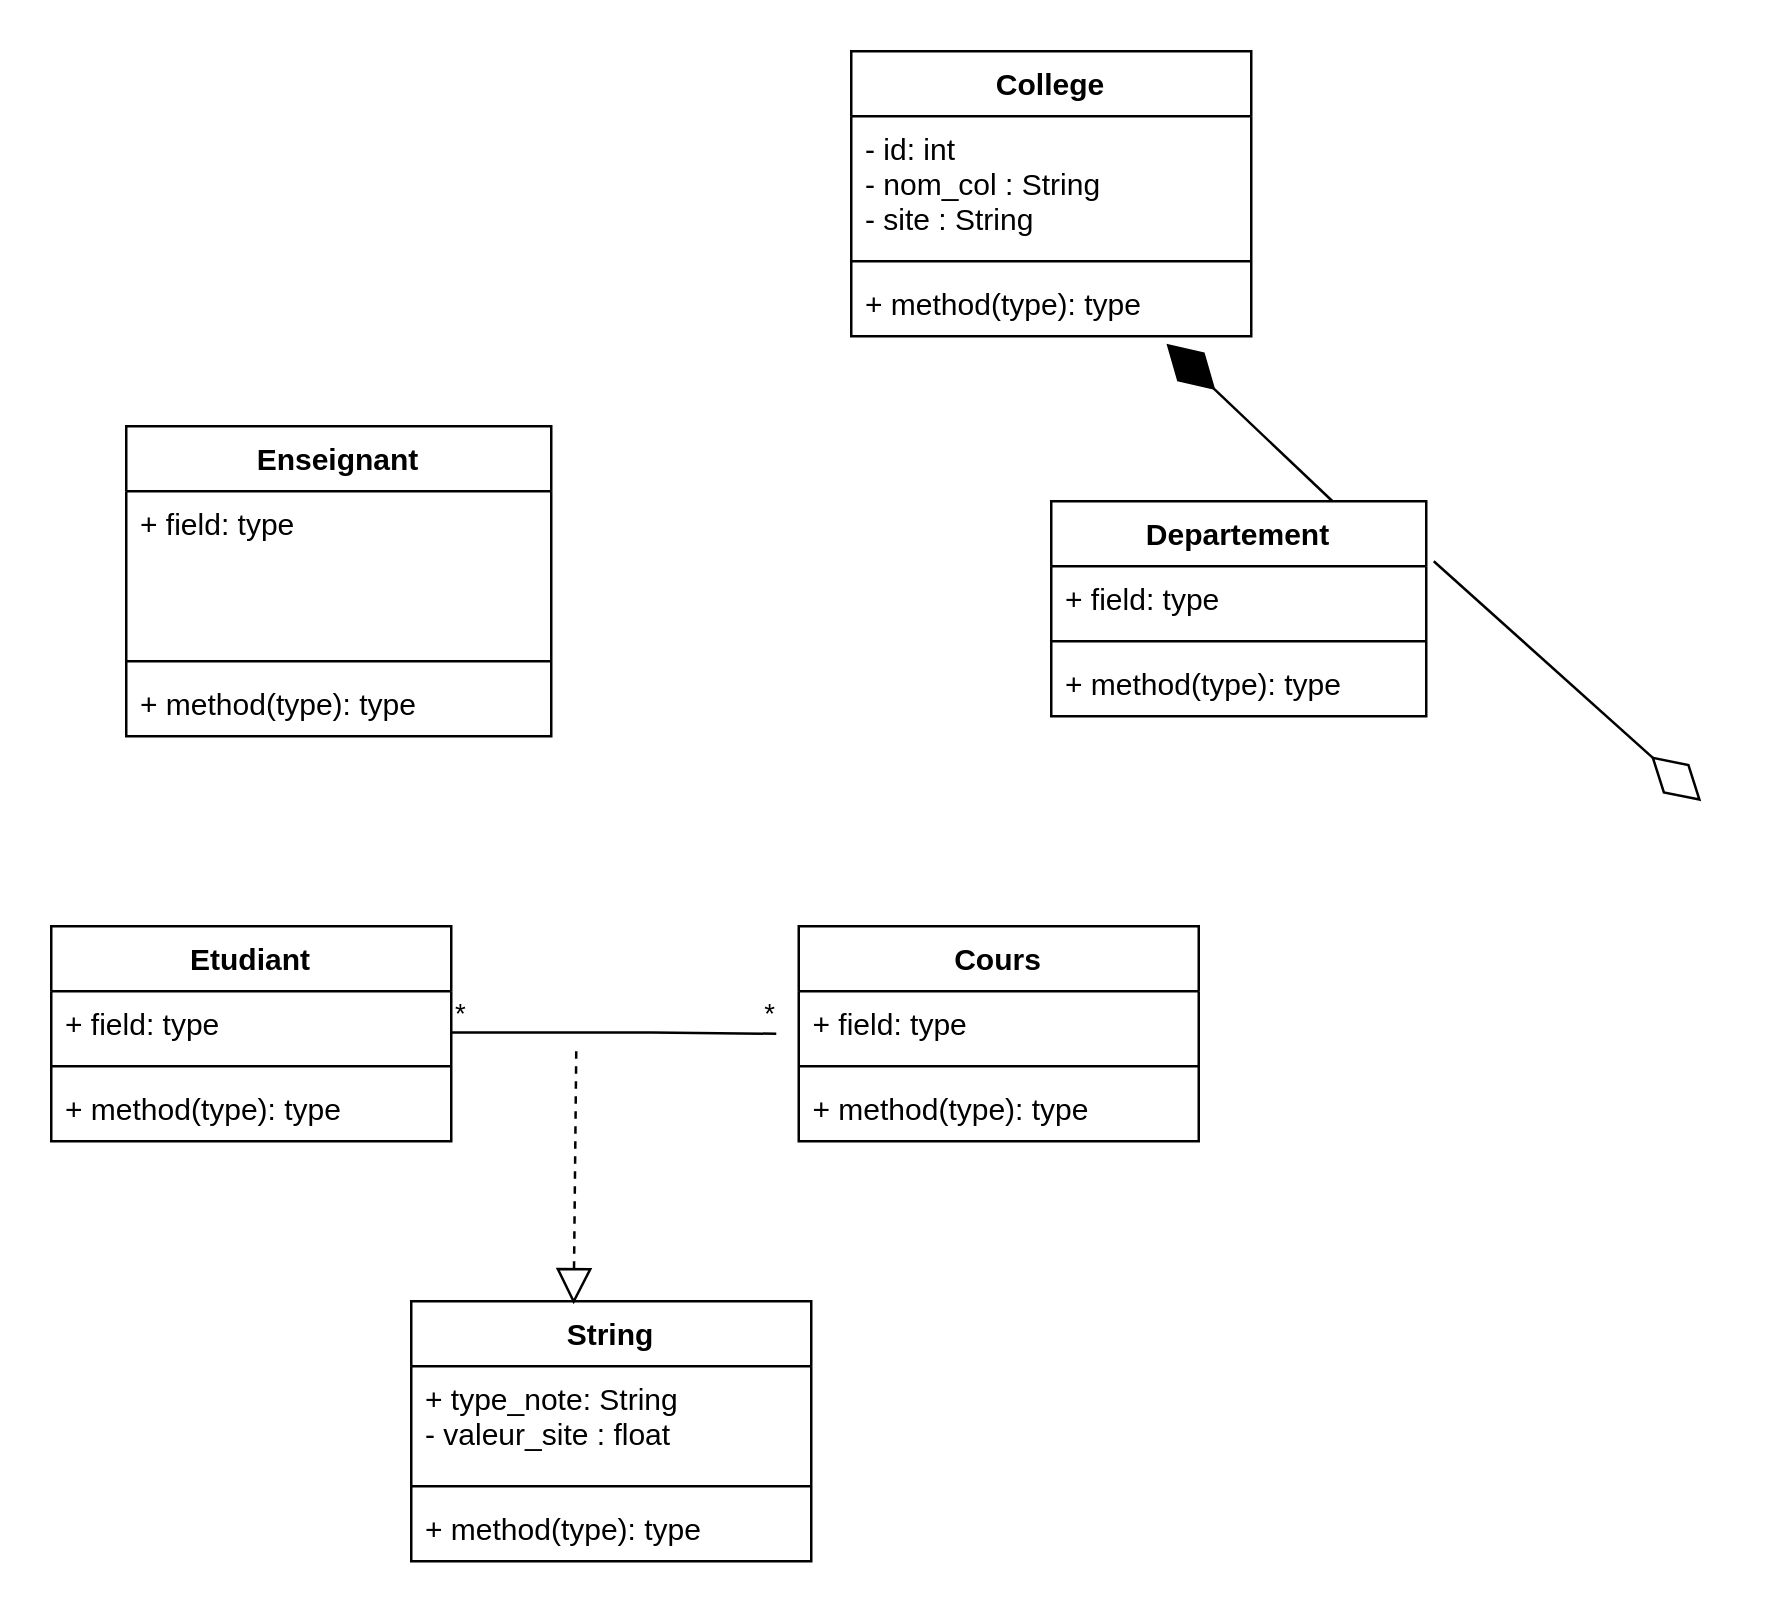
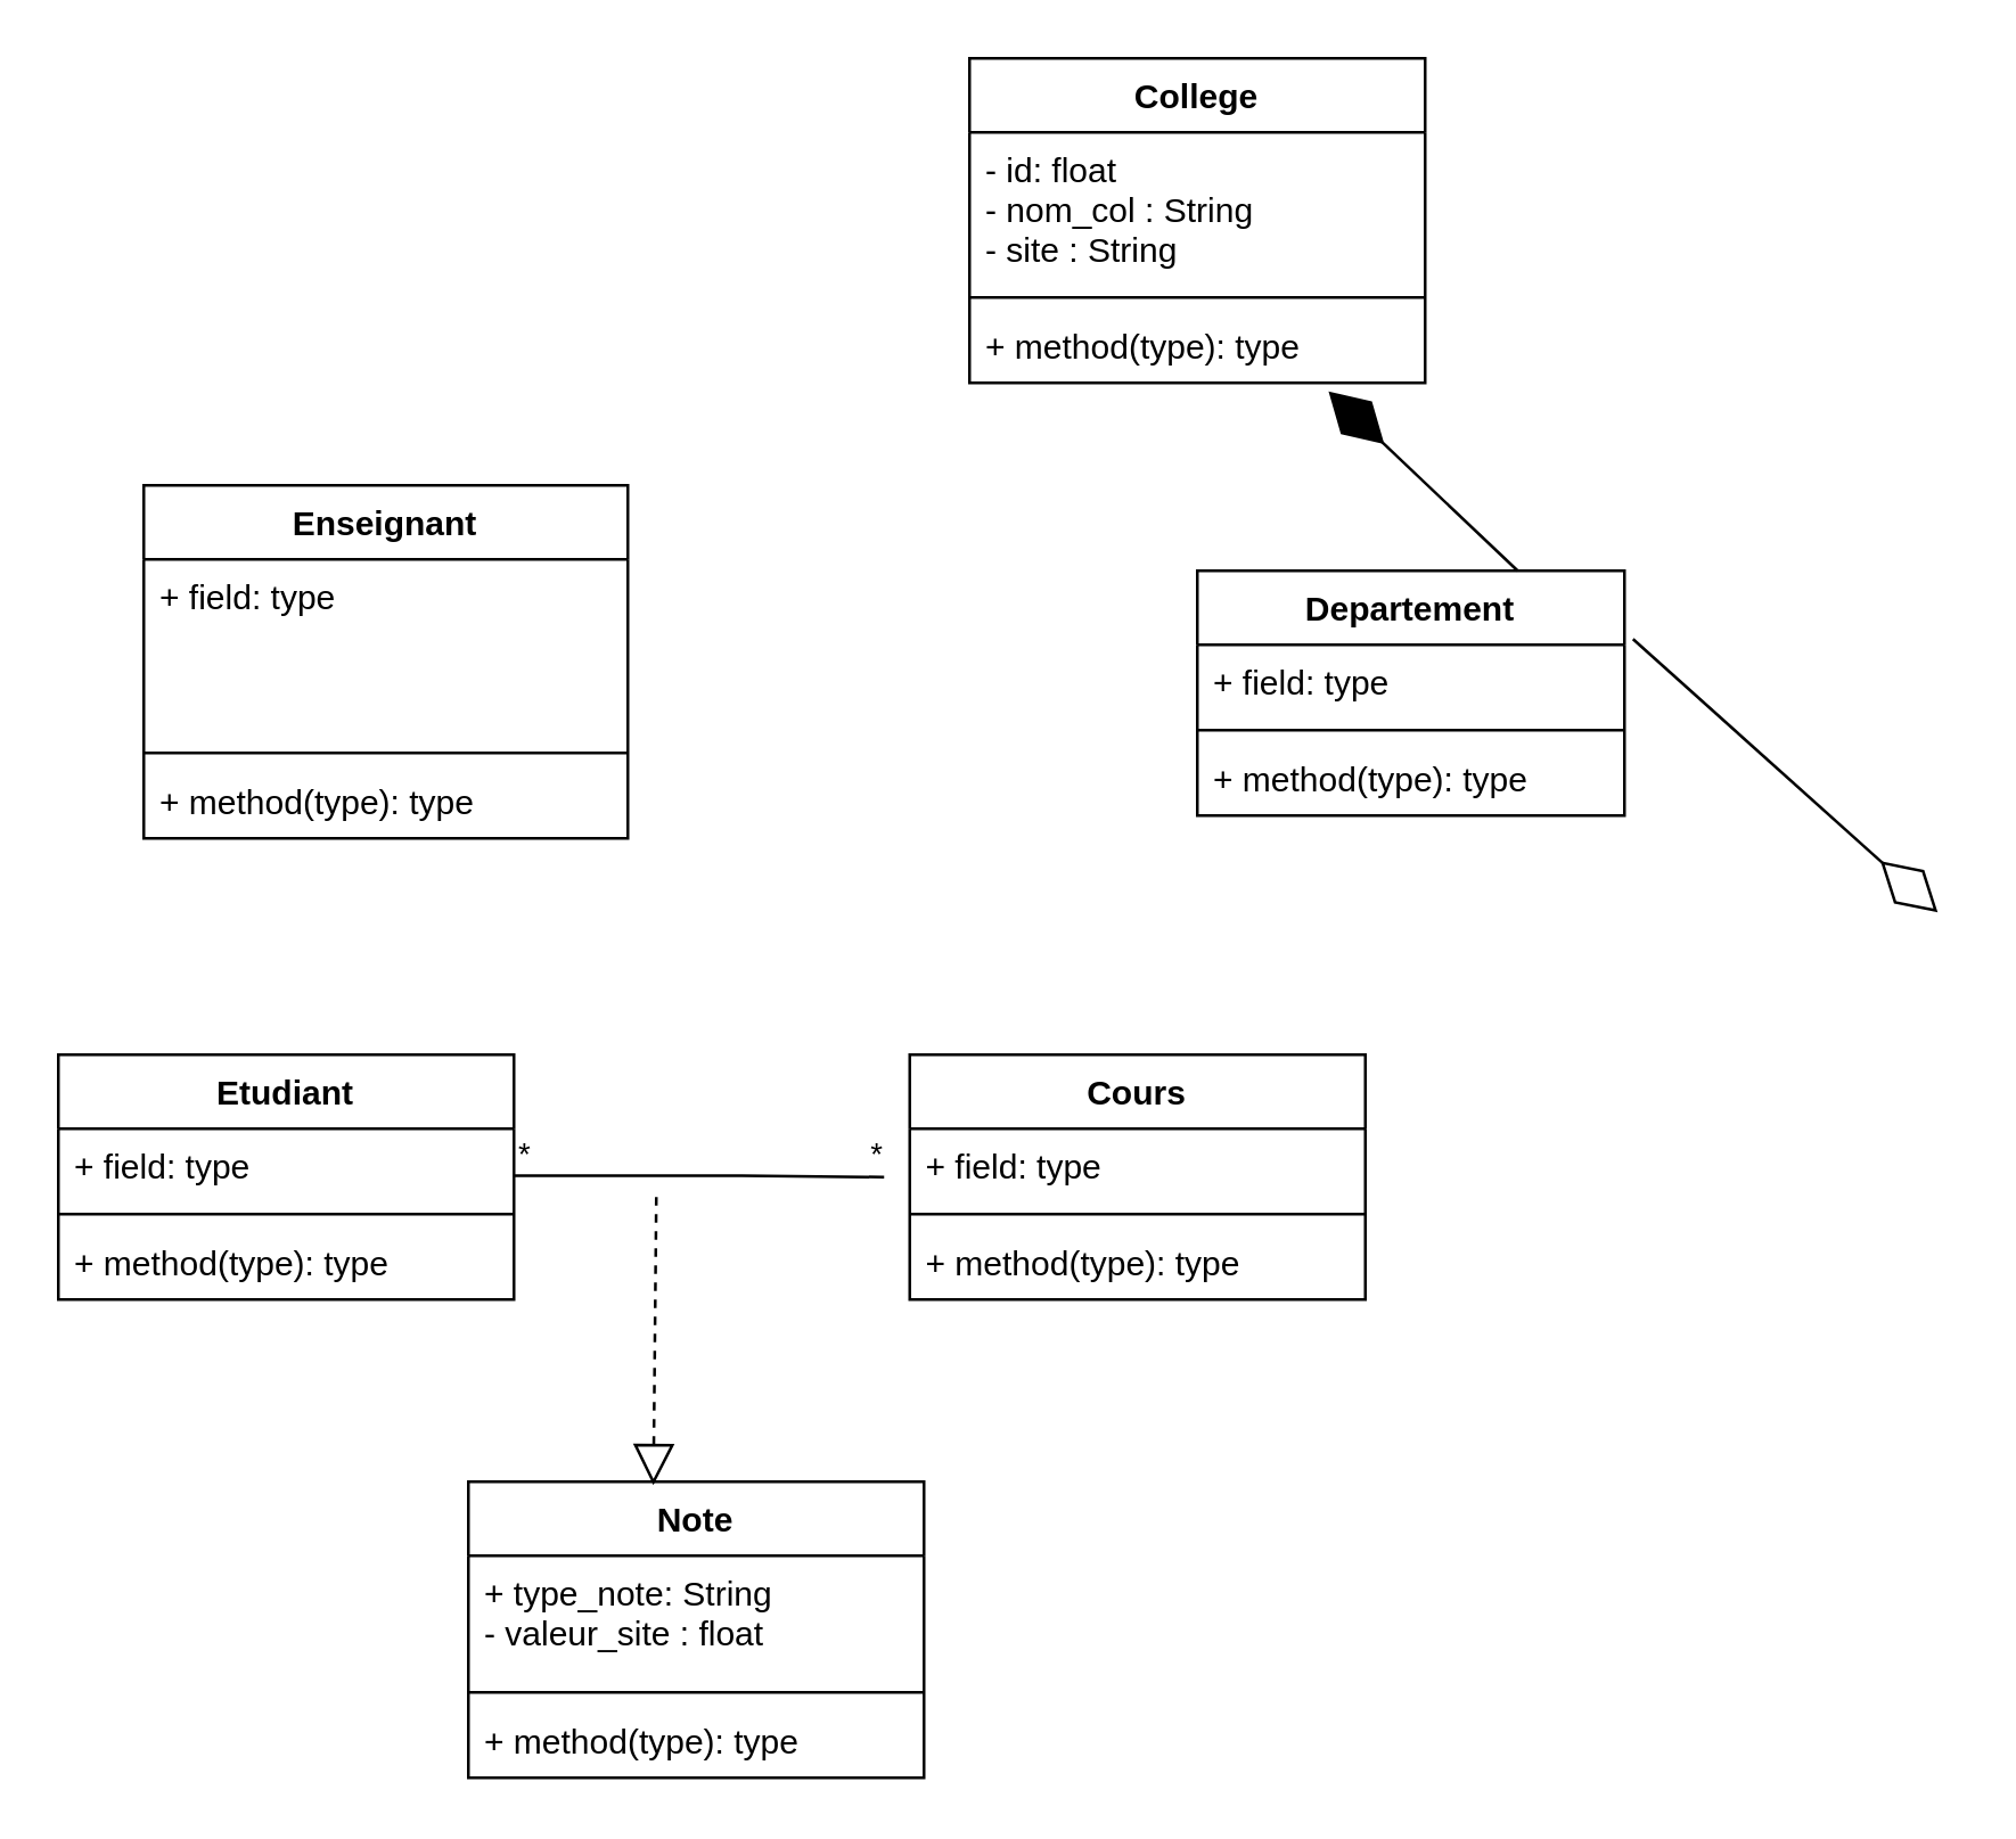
- <mxCell id="11" value="- id: int&#10;- nom_col : String&#10;- site : String" style="text;strokeColor=none;fillColor=none;align=left;verticalAlign=top;spacingLeft=4;spacingRight=4;overflow=hidden;rotatable=0;points=[[0,0.5],[1,0.5]];portConstraint=eastwest;" parent="10" vertex="1"><mxGeometry y="26" width="160" height="54" as="geometry" /></mxCell>
+ <mxCell id="11" value="- id: float&#10;- nom_col : String&#10;- site : String" style="text;strokeColor=none;fillColor=none;align=left;verticalAlign=top;spacingLeft=4;spacingRight=4;overflow=hidden;rotatable=0;points=[[0,0.5],[1,0.5]];portConstraint=eastwest;" parent="10" vertex="1"><mxGeometry y="26" width="160" height="54" as="geometry" /></mxCell>
- <mxCell id="18" value="String" style="swimlane;fontStyle=1;align=center;verticalAlign=top;childLayout=stackLayout;horizontal=1;startSize=26;horizontalStack=0;resizeParent=1;resizeParentMax=0;resizeLast=0;collapsible=1;marginBottom=0;" parent="1" vertex="1"><mxGeometry x="164" y="520" width="160" height="104" as="geometry" /></mxCell>
+ <mxCell id="18" value="Note" style="swimlane;fontStyle=1;align=center;verticalAlign=top;childLayout=stackLayout;horizontal=1;startSize=26;horizontalStack=0;resizeParent=1;resizeParentMax=0;resizeLast=0;collapsible=1;marginBottom=0;" parent="1" vertex="1"><mxGeometry x="164" y="520" width="160" height="104" as="geometry" /></mxCell>
